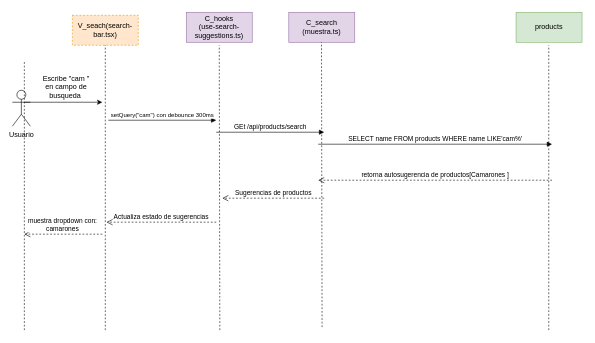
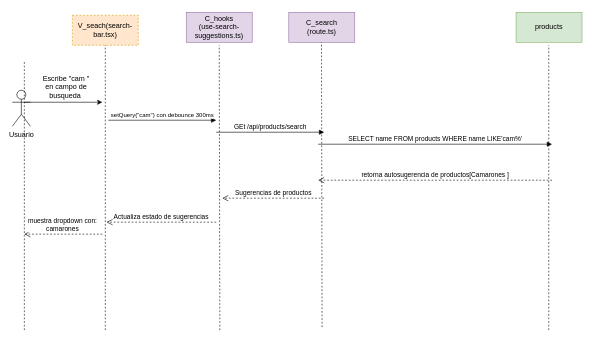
- <mxCell id="13" value="C_search&lt;br&gt;(muestra.ts)" style="html=1;whiteSpace=wrap;fillColor=#e1d5e7;strokeColor=#9673a6;" vertex="1" parent="1"><mxGeometry x="481" y="20" width="110" height="50" as="geometry" /></mxCell>
+ <mxCell id="13" value="C_search&lt;br&gt;(route.ts)" style="html=1;whiteSpace=wrap;fillColor=#e1d5e7;strokeColor=#9673a6;" vertex="1" parent="1"><mxGeometry x="481" y="20" width="110" height="50" as="geometry" /></mxCell>
